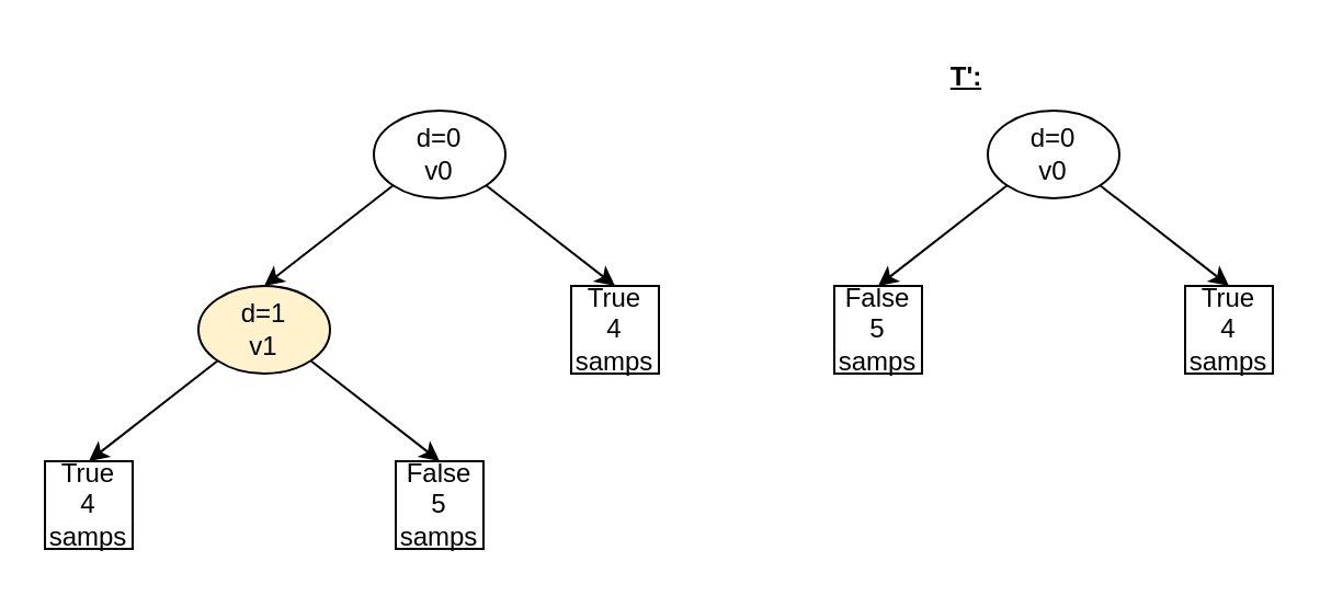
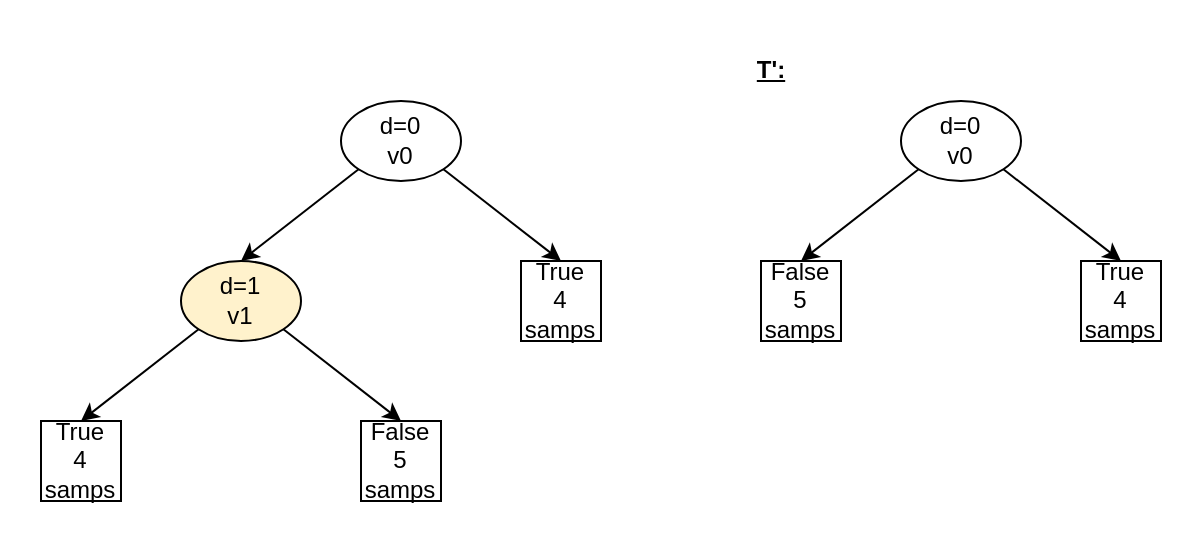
- <mxCell id="11" value="&lt;b&gt;&lt;u&gt;T':&lt;/u&gt;&lt;/b&gt;" style="text;html=1;align=center;verticalAlign=middle;resizable=0;points=[];autosize=1;strokeColor=none;fillColor=none;" vertex="1" parent="1"><mxGeometry x="420" y="20" width="40" height="30" as="geometry" /></mxCell>
+ <mxCell id="11" value="&lt;b&gt;&lt;u&gt;T':&lt;/u&gt;&lt;/b&gt;" style="text;html=1;align=center;verticalAlign=middle;resizable=0;points=[];autosize=1;strokeColor=none;fillColor=none;" vertex="1" parent="1"><mxGeometry x="365" y="20" width="40" height="30" as="geometry" /></mxCell>
